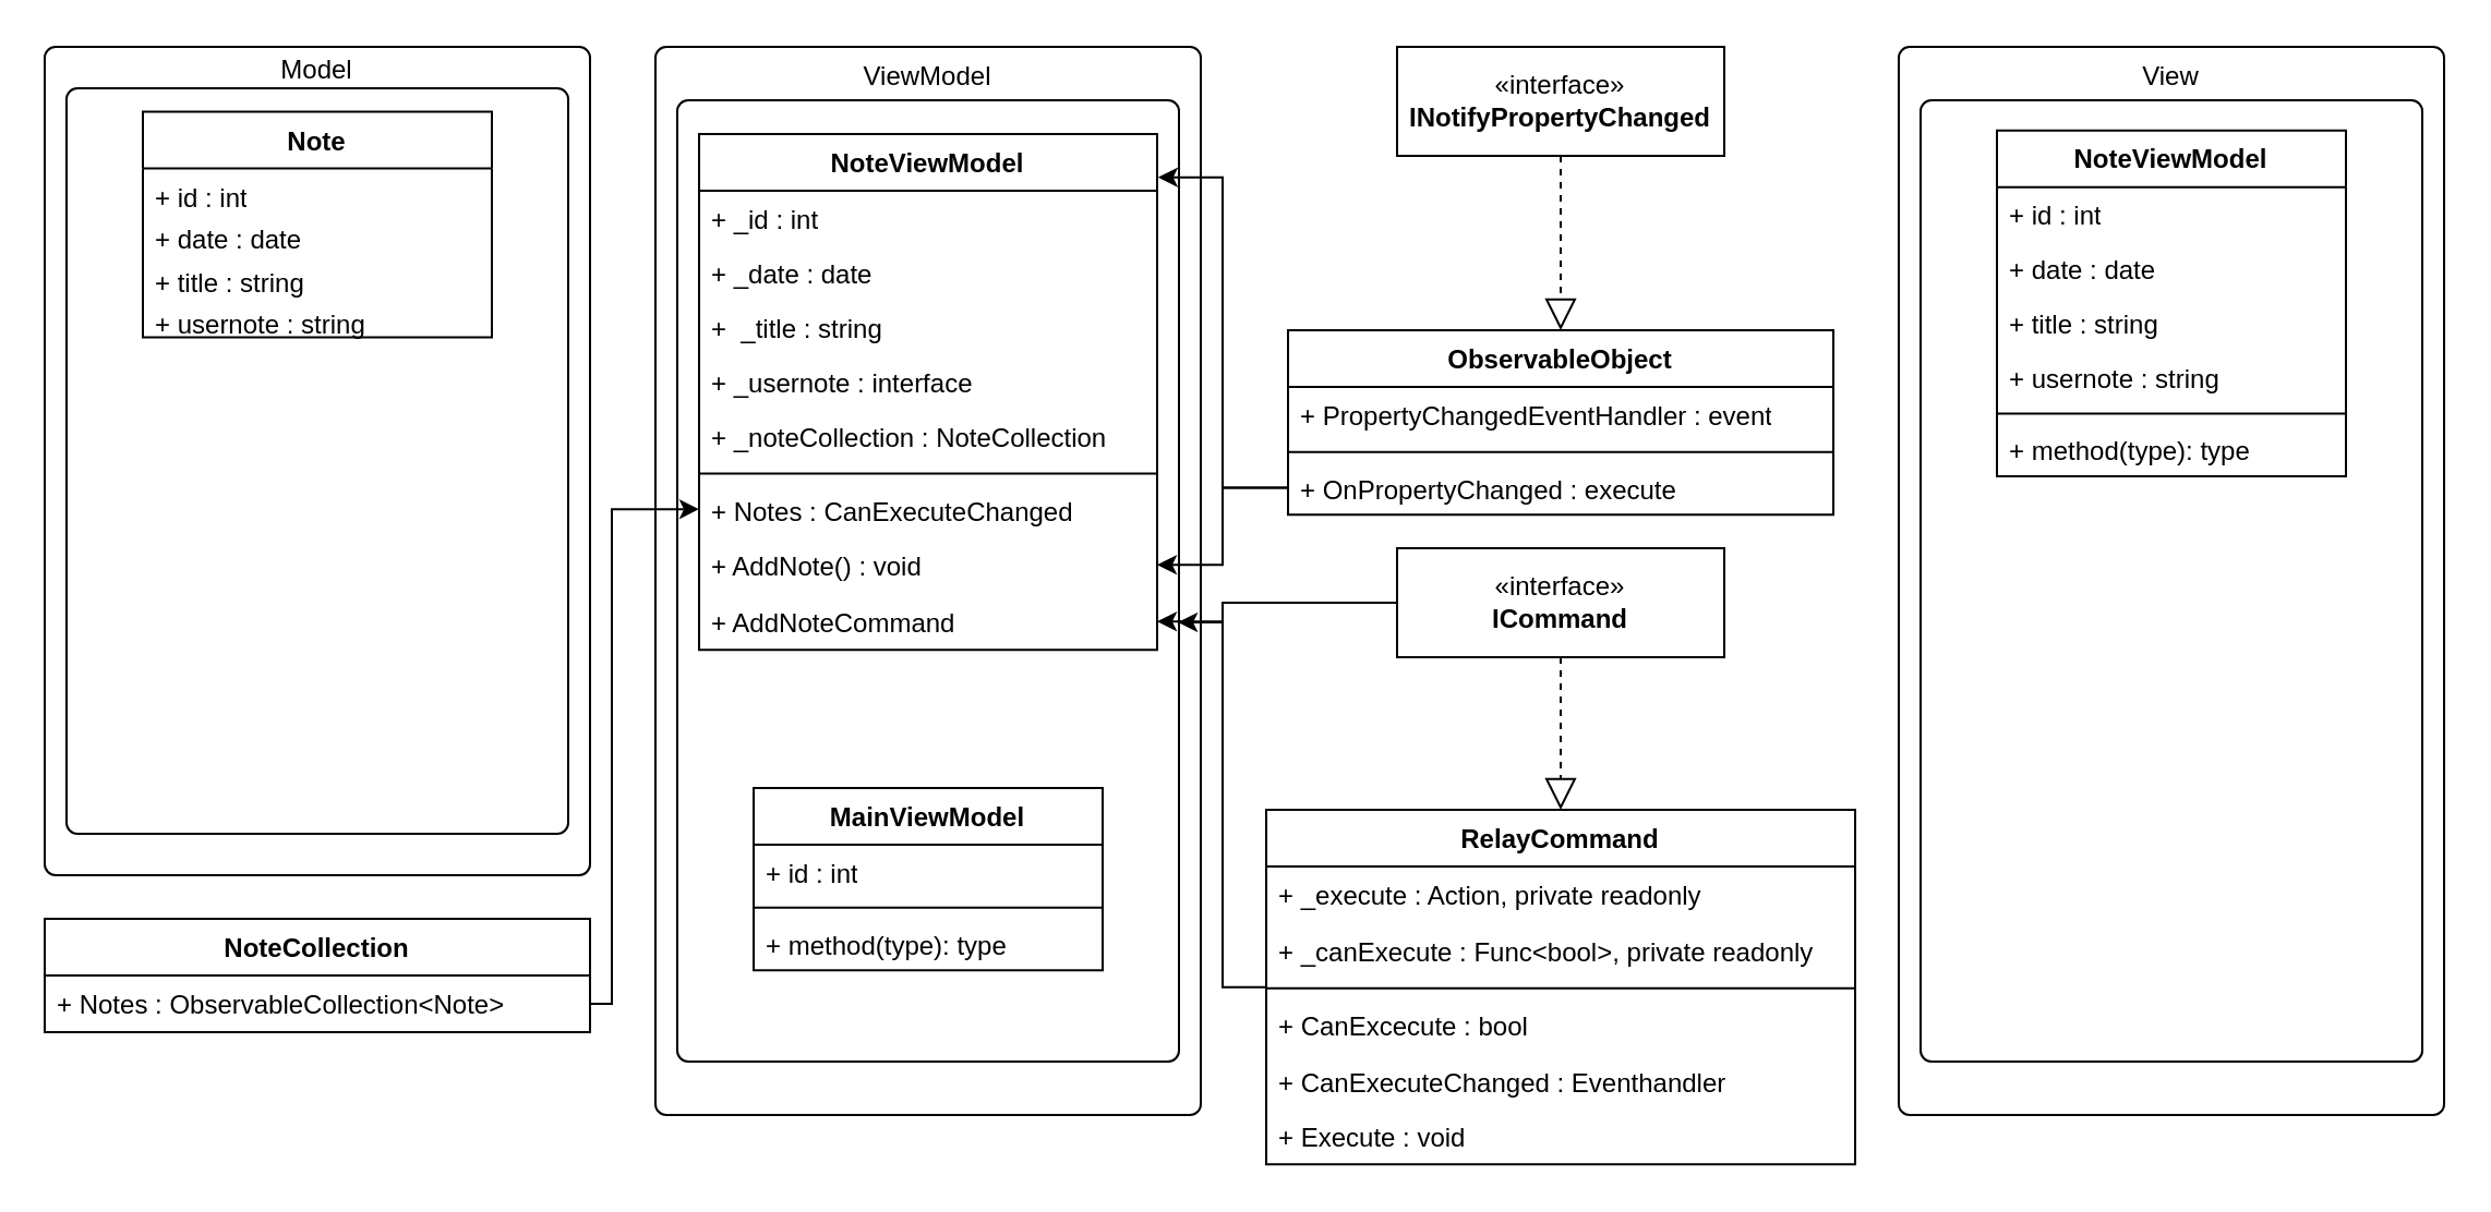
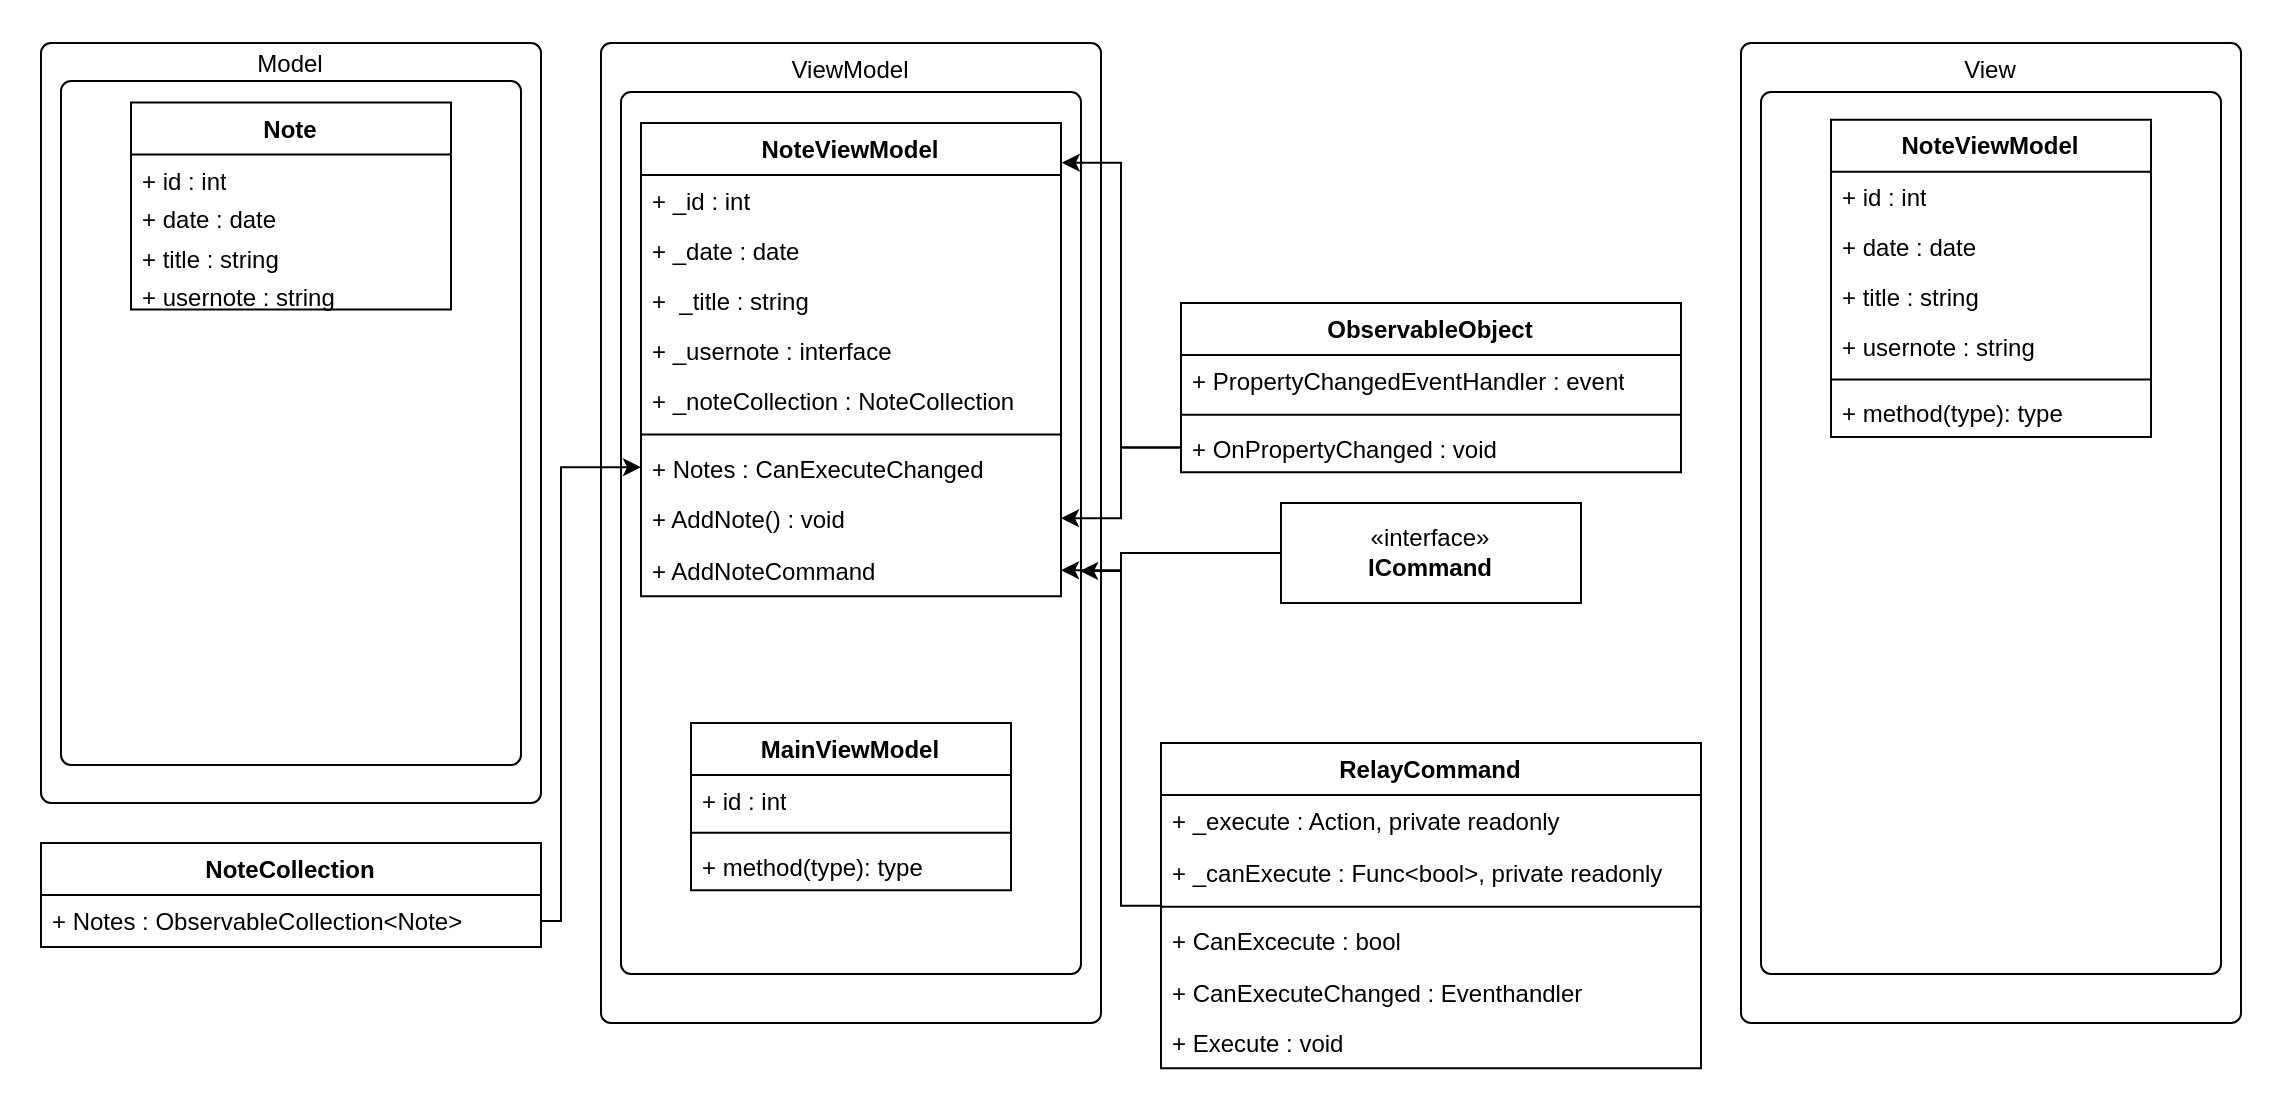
- <mxCell id="37" value="«interface»&lt;br&gt;&lt;div&gt;&lt;b&gt;INotifyPropertyChanged&lt;/b&gt;&lt;/div&gt;" style="html=1;whiteSpace=wrap;labelBackgroundColor=none;" parent="1" vertex="1"><mxGeometry x="640" y="21" width="150" height="50" as="geometry" /></mxCell>
- <mxCell id="42" value="" style="endArrow=block;dashed=1;endFill=0;endSize=12;html=1;rounded=0;fontColor=default;exitX=0.5;exitY=1;exitDx=0;exitDy=0;labelBackgroundColor=none;" parent="1" source="37" target="38" edge="1"><mxGeometry width="160" relative="1" as="geometry"><mxPoint x="700" y="81" as="sourcePoint" /><mxPoint x="580" y="421" as="targetPoint" /></mxGeometry></mxCell>
- <mxCell id="41" value="+ OnPropertyChanged : execute" style="text;strokeColor=none;fillColor=none;align=left;verticalAlign=top;spacingLeft=4;spacingRight=4;overflow=hidden;rotatable=0;points=[[0,0.5],[1,0.5]];portConstraint=eastwest;whiteSpace=wrap;html=1;labelBackgroundColor=none;" parent="38" vertex="1"><mxGeometry y="59.686" width="250" height="24.98" as="geometry" /></mxCell>
+ <mxCell id="41" value="+ OnPropertyChanged : void" style="text;strokeColor=none;fillColor=none;align=left;verticalAlign=top;spacingLeft=4;spacingRight=4;overflow=hidden;rotatable=0;points=[[0,0.5],[1,0.5]];portConstraint=eastwest;whiteSpace=wrap;html=1;labelBackgroundColor=none;" parent="38" vertex="1"><mxGeometry y="59.686" width="250" height="24.98" as="geometry" /></mxCell>
- <mxCell id="53" value="" style="endArrow=block;dashed=1;endFill=0;endSize=12;html=1;rounded=0;fontColor=default;exitX=0.5;exitY=1;exitDx=0;exitDy=0;labelBackgroundColor=none;" parent="1" source="44" target="46" edge="1"><mxGeometry width="160" relative="1" as="geometry"><mxPoint x="700" y="314.5" as="sourcePoint" /><mxPoint x="700" y="394.5" as="targetPoint" /></mxGeometry></mxCell>
